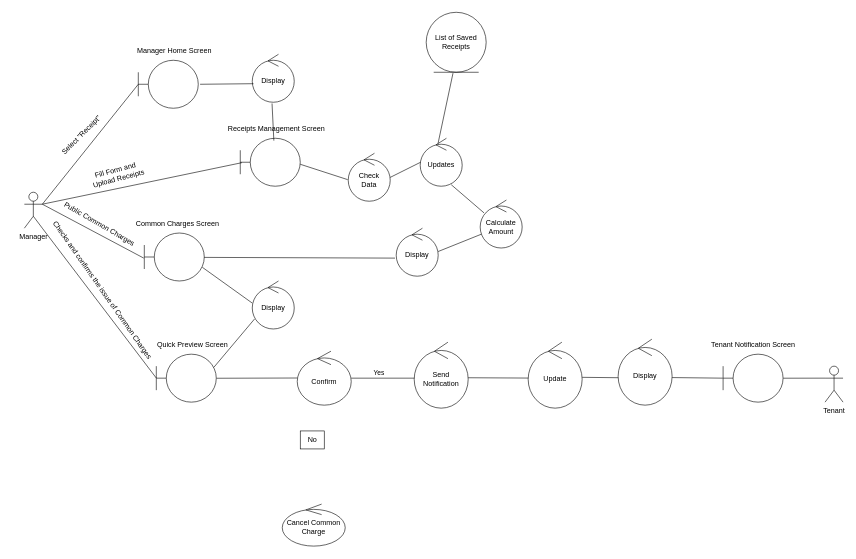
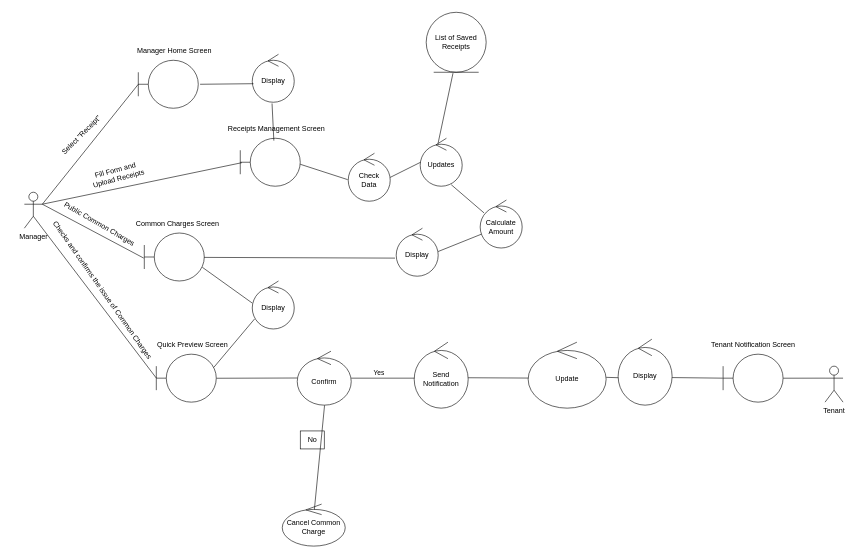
- <mxCell id="19" value="Update" style="ellipse;shape=umlControl;whiteSpace=wrap;html=1;" parent="1" vertex="1"><mxGeometry x="880" y="570" width="90" height="110" as="geometry" /></mxCell>
+ <mxCell id="19" value="Update" style="ellipse;shape=umlControl;whiteSpace=wrap;html=1;" parent="1" vertex="1"><mxGeometry x="880" y="570" width="130" height="110" as="geometry" /></mxCell>
+ <mxCell id="44" value="" style="endArrow=none;html=1;rounded=0;entryX=0.506;entryY=1.004;entryDx=0;entryDy=0;entryPerimeter=0;exitX=0.51;exitY=0.131;exitDx=0;exitDy=0;exitPerimeter=0;strokeColor=light-dark(#000000,#FF0E0E);" parent="1" source="23" target="16" edge="1"><mxGeometry width="50" height="50" relative="1" as="geometry"><mxPoint x="473" y="812" as="sourcePoint" /><mxPoint x="397" y="780" as="targetPoint" /><Array as="points" /></mxGeometry></mxCell>
